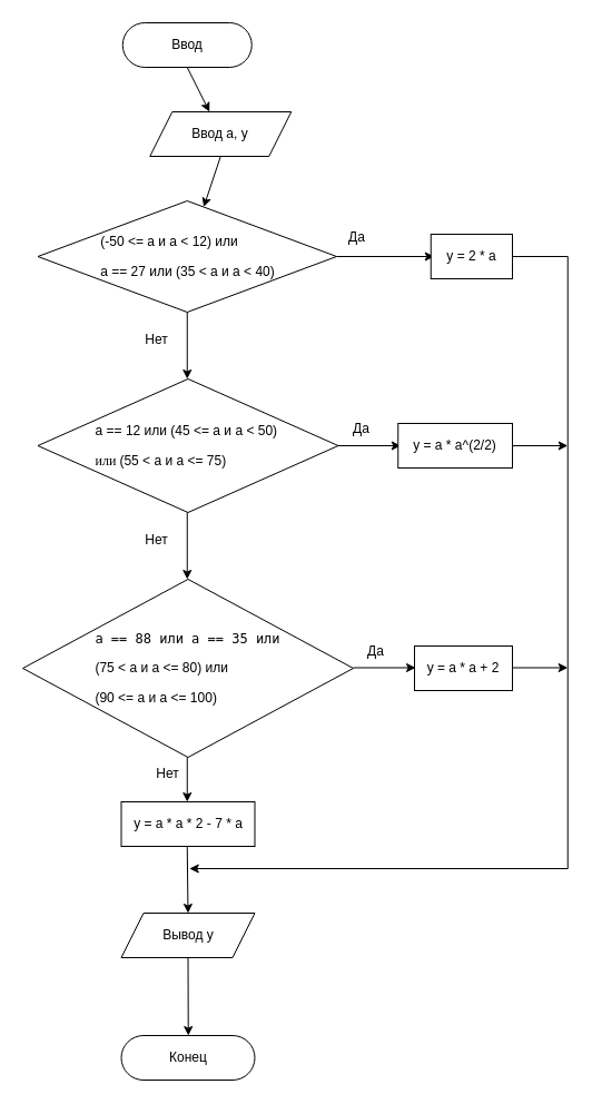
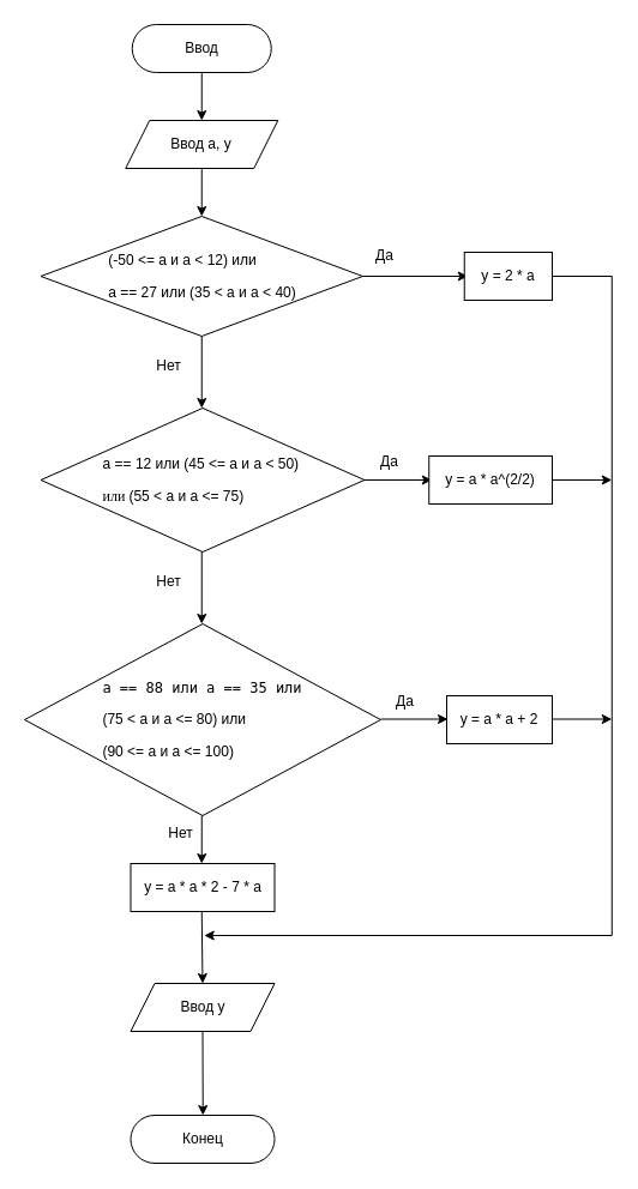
- <mxCell id="3" value="Ввод a, y" style="shape=parallelogram;perimeter=parallelogramPerimeter;whiteSpace=wrap;html=1;fixedSize=1;" vertex="1" parent="1"><mxGeometry x="134.25" y="100" width="127" height="40" as="geometry" /></mxCell>
+ <mxCell id="3" value="Ввод a, y" style="shape=parallelogram;perimeter=parallelogramPerimeter;whiteSpace=wrap;html=1;fixedSize=1;" vertex="1" parent="1"><mxGeometry x="104.25" y="100" width="127" height="40" as="geometry" /></mxCell>
- <mxCell id="24" value="Вывод y" style="shape=parallelogram;perimeter=parallelogramPerimeter;whiteSpace=wrap;html=1;fixedSize=1;" vertex="1" parent="1"><mxGeometry x="108.5" y="820" width="120" height="40" as="geometry" /></mxCell>
+ <mxCell id="24" value="Ввод y" style="shape=parallelogram;perimeter=parallelogramPerimeter;whiteSpace=wrap;html=1;fixedSize=1;" vertex="1" parent="1"><mxGeometry x="108.5" y="820" width="120" height="40" as="geometry" /></mxCell>
